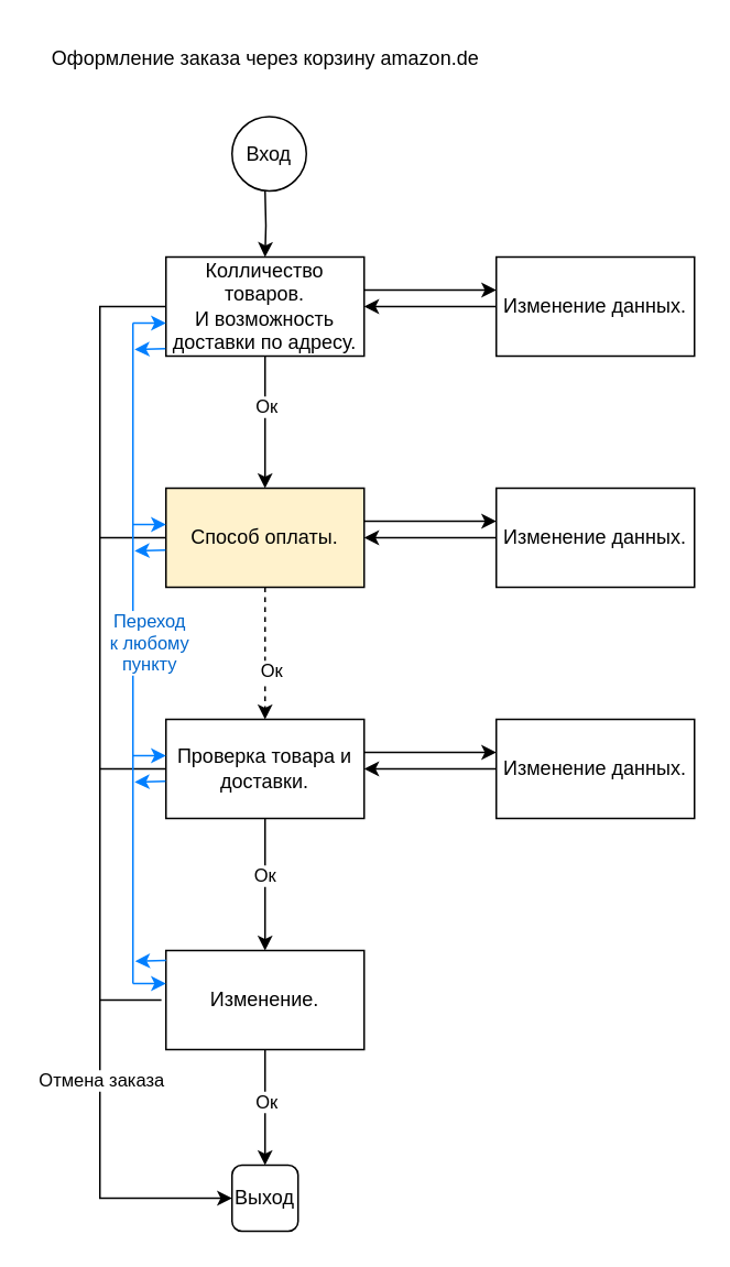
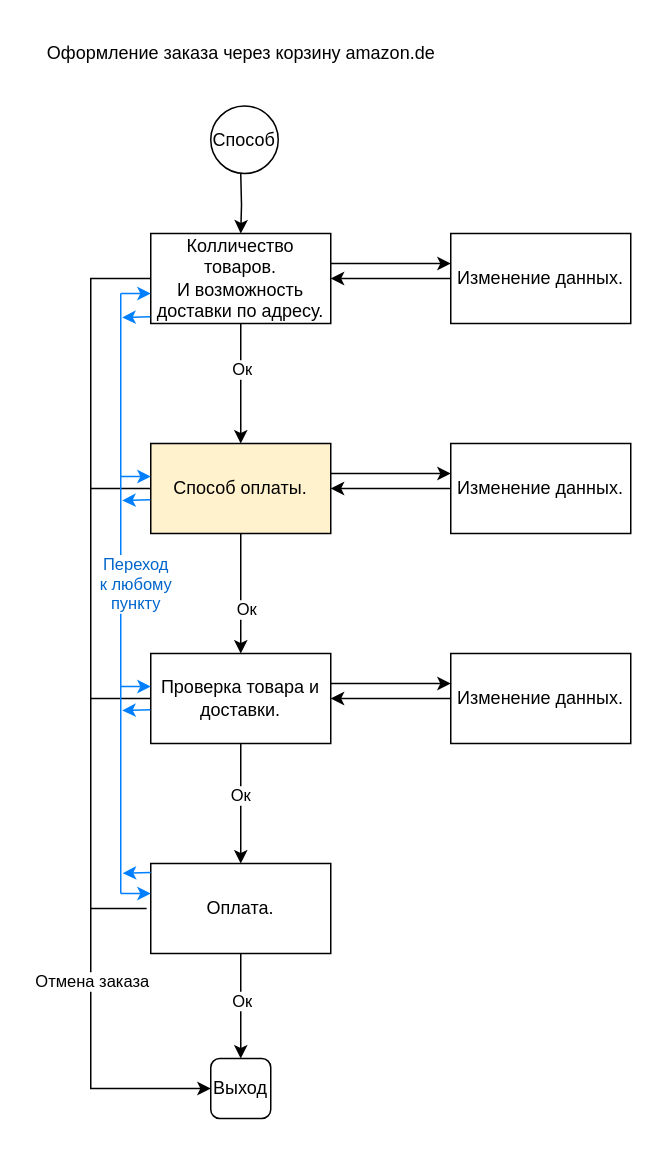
- <mxCell id="13" value="Вход" style="ellipse;whiteSpace=wrap;html=1;aspect=fixed;" parent="1" vertex="1"><mxGeometry x="140" y="70" width="45" height="45" as="geometry" /></mxCell>
+ <mxCell id="13" value="Способ" style="ellipse;whiteSpace=wrap;html=1;aspect=fixed;" parent="1" vertex="1"><mxGeometry x="140" y="70" width="45" height="45" as="geometry" /></mxCell>
- <mxCell id="7" value="" style="edgeStyle=orthogonalEdgeStyle;rounded=0;orthogonalLoop=1;jettySize=auto;html=1;dashed=1;" parent="1" source="9" target="12" edge="1"><mxGeometry relative="1" as="geometry"><Array as="points"><mxPoint x="160" y="395" /><mxPoint x="160" y="395" /></Array></mxGeometry></mxCell>
+ <mxCell id="7" value="" style="edgeStyle=orthogonalEdgeStyle;rounded=0;orthogonalLoop=1;jettySize=auto;html=1;" parent="1" source="9" target="12" edge="1"><mxGeometry relative="1" as="geometry"><Array as="points"><mxPoint x="160" y="395" /><mxPoint x="160" y="395" /></Array></mxGeometry></mxCell>
- <mxCell id="17" value="Изменение." style="whiteSpace=wrap;html=1;" parent="1" vertex="1"><mxGeometry x="100" y="575" width="120" height="60" as="geometry" /></mxCell>
+ <mxCell id="17" value="Оплата." style="whiteSpace=wrap;html=1;" parent="1" vertex="1"><mxGeometry x="100" y="575" width="120" height="60" as="geometry" /></mxCell>
